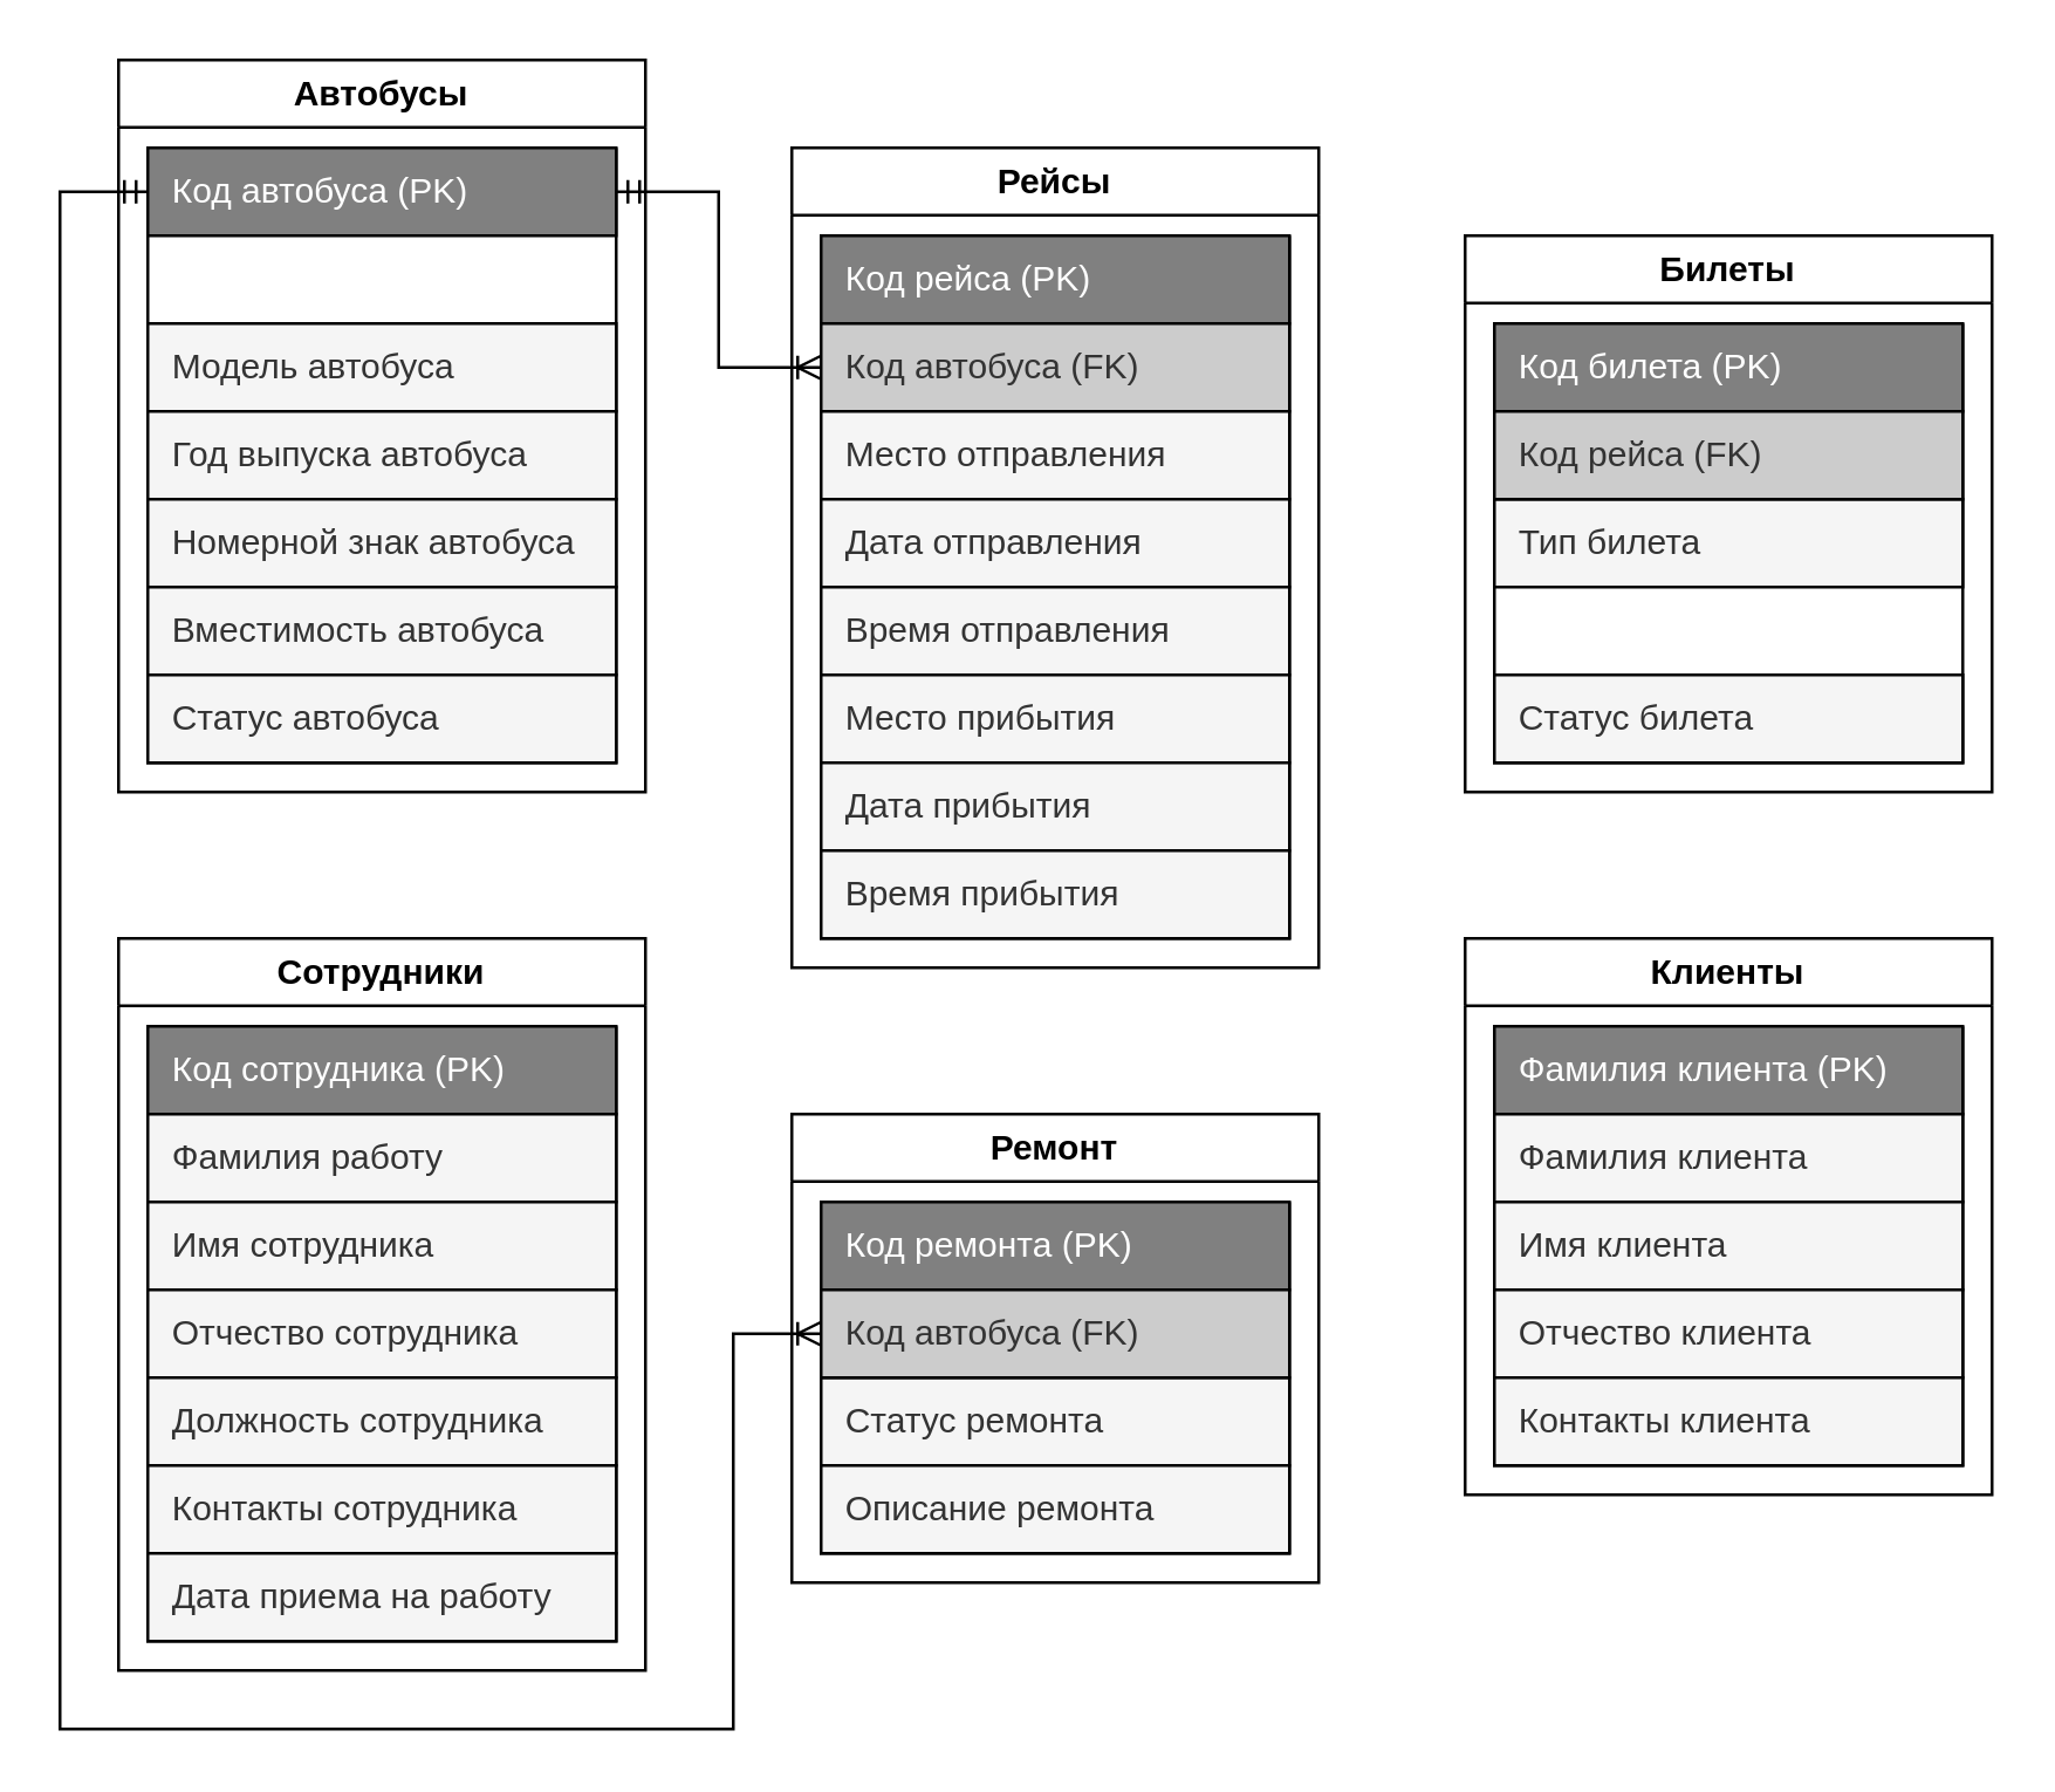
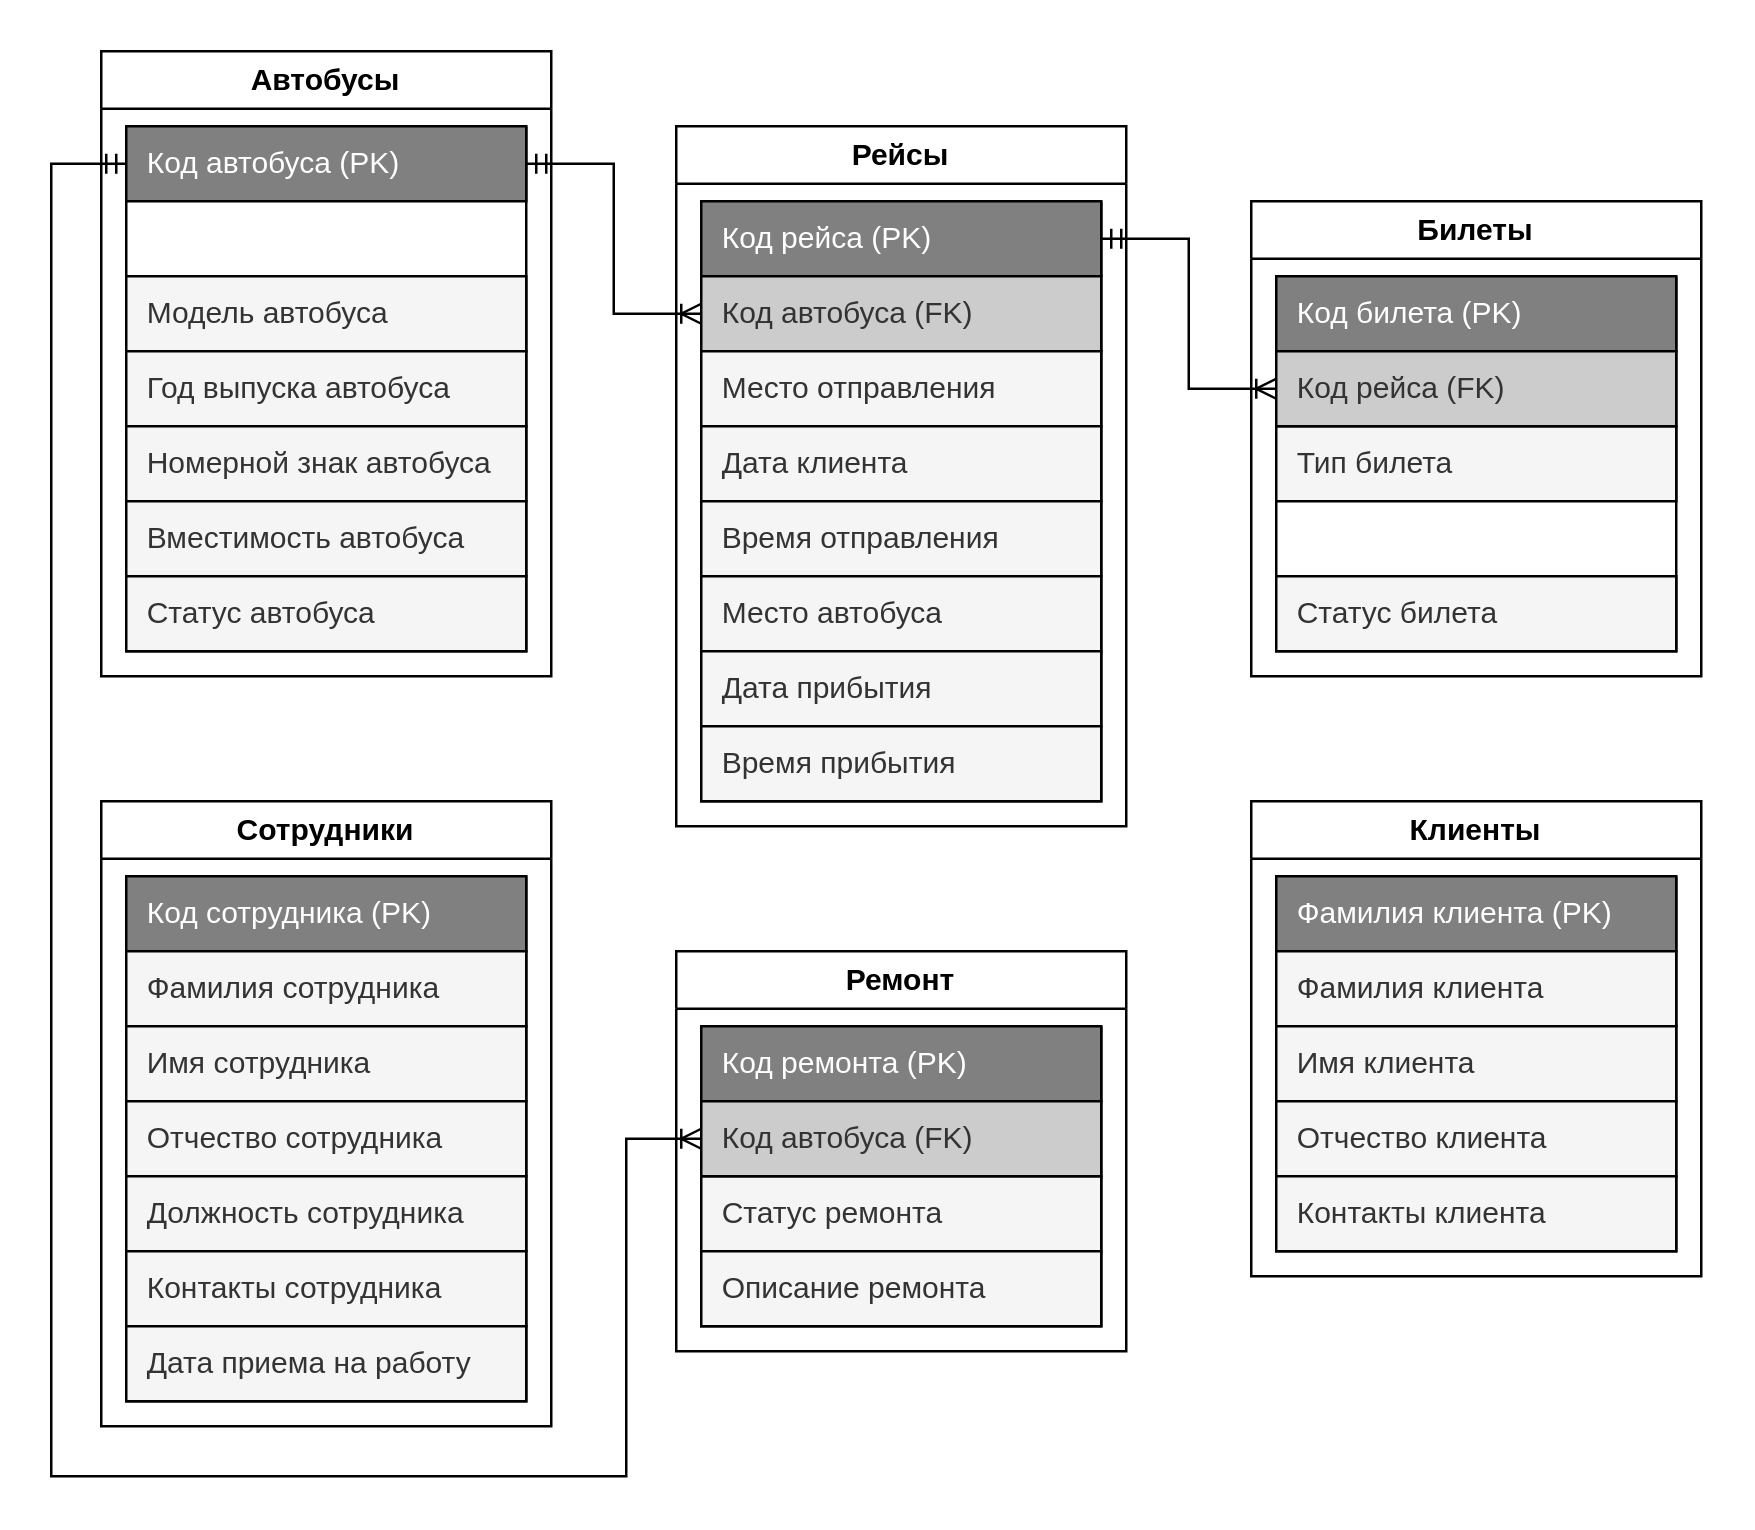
+ <mxCell id="48" style="edgeStyle=orthogonalEdgeStyle;rounded=0;orthogonalLoop=1;jettySize=auto;html=1;entryX=1;entryY=0.5;entryDx=0;entryDy=0;endArrow=ERmandOne;endFill=0;startArrow=ERoneToMany;startFill=0;" edge="1" parent="1" source="34" target="21"><mxGeometry relative="1" as="geometry" /></mxCell>
- <mxCell id="24" value="&amp;nbsp; Дата отправления" style="text;html=1;align=left;verticalAlign=middle;whiteSpace=wrap;rounded=0;fillColor=#f5f5f5;fontColor=#333333;strokeColor=#000000;" vertex="1" parent="20"><mxGeometry y="90" width="160" height="30" as="geometry" /></mxCell>
+ <mxCell id="24" value="&amp;nbsp; Дата клиента" style="text;html=1;align=left;verticalAlign=middle;whiteSpace=wrap;rounded=0;fillColor=#f5f5f5;fontColor=#333333;strokeColor=#000000;" vertex="1" parent="20"><mxGeometry y="90" width="160" height="30" as="geometry" /></mxCell>
- <mxCell id="26" value="&amp;nbsp; Место прибытия" style="text;html=1;align=left;verticalAlign=middle;whiteSpace=wrap;rounded=0;fillColor=#f5f5f5;fontColor=#333333;strokeColor=#000000;" vertex="1" parent="20"><mxGeometry y="150" width="160" height="30" as="geometry" /></mxCell>
+ <mxCell id="26" value="&amp;nbsp; Место автобуса" style="text;html=1;align=left;verticalAlign=middle;whiteSpace=wrap;rounded=0;fillColor=#f5f5f5;fontColor=#333333;strokeColor=#000000;" vertex="1" parent="20"><mxGeometry y="150" width="160" height="30" as="geometry" /></mxCell>
- <mxCell id="13" value="&amp;nbsp; Фамилия работу" style="text;html=1;align=left;verticalAlign=middle;whiteSpace=wrap;rounded=0;fillColor=#f5f5f5;fontColor=#333333;strokeColor=#000000;" vertex="1" parent="11"><mxGeometry y="30" width="160" height="30" as="geometry" /></mxCell>
+ <mxCell id="13" value="&amp;nbsp; Фамилия сотрудника" style="text;html=1;align=left;verticalAlign=middle;whiteSpace=wrap;rounded=0;fillColor=#f5f5f5;fontColor=#333333;strokeColor=#000000;" vertex="1" parent="11"><mxGeometry y="30" width="160" height="30" as="geometry" /></mxCell>
